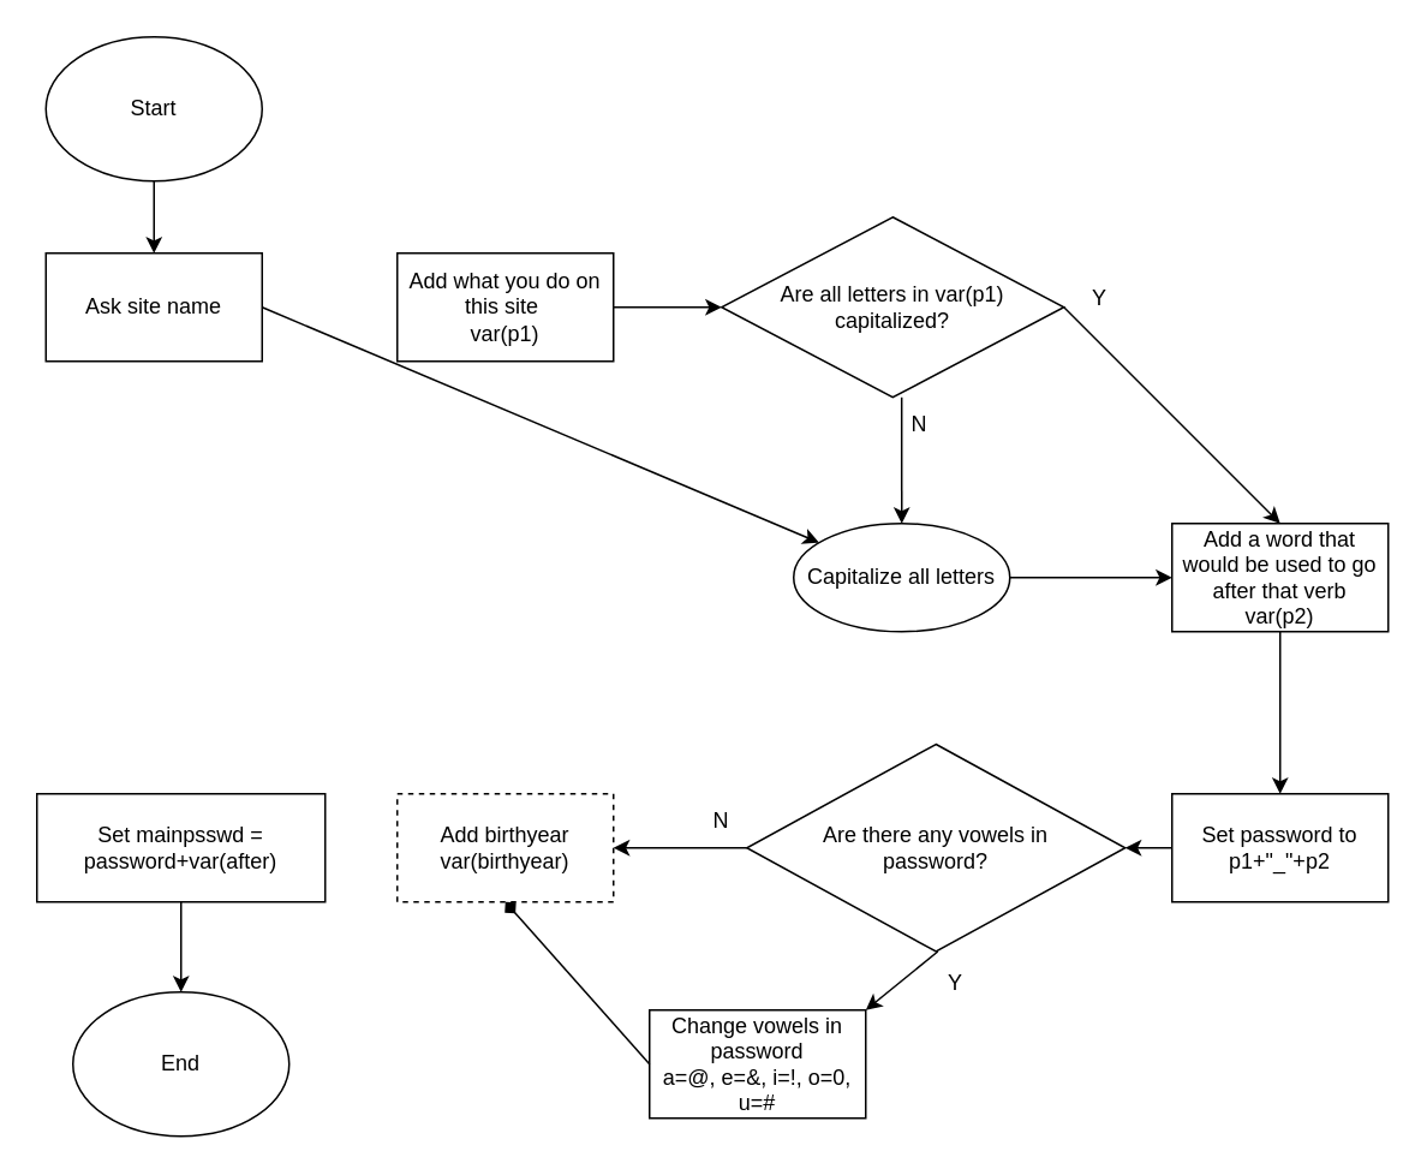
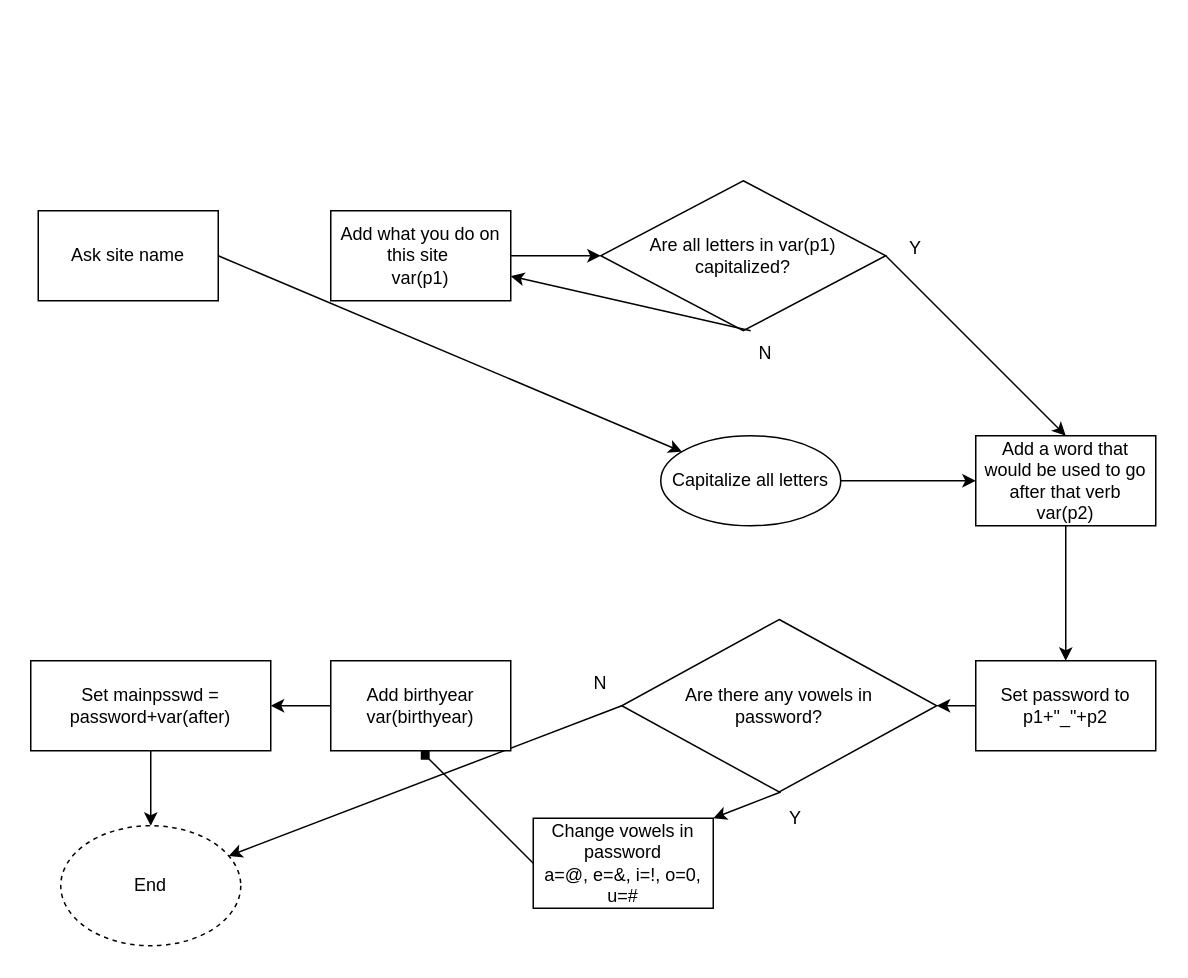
- <mxCell id="2" value="Start" style="ellipse;whiteSpace=wrap;html=1;" vertex="1" parent="1"><mxGeometry x="25" y="20" width="120" height="80" as="geometry" /></mxCell>
- <mxCell id="13" value="" style="endArrow=classic;html=1;rounded=0;exitX=0.5;exitY=1;exitDx=0;exitDy=0;" edge="1" parent="1" source="2" target="14"><mxGeometry width="50" height="50" relative="1" as="geometry"><mxPoint x="85" y="100" as="sourcePoint" /><mxPoint x="85" y="140" as="targetPoint" /></mxGeometry></mxCell>
- <mxCell id="21" value="" style="endArrow=classic;html=1;rounded=0;exitX=0.526;exitY=1;exitDx=0;exitDy=0;exitPerimeter=0;entryX=0.5;entryY=0;entryDx=0;entryDy=0;" edge="1" parent="1" source="17" target="5"><mxGeometry width="50" height="50" relative="1" as="geometry"><mxPoint x="490" y="220" as="sourcePoint" /><mxPoint x="540" y="170" as="targetPoint" /></mxGeometry></mxCell>
+ <mxCell id="21" value="" style="endArrow=classic;html=1;rounded=0;exitX=0.526;exitY=1;exitDx=0;exitDy=0;exitPerimeter=0;" edge="1" parent="1" source="17" target="4"><mxGeometry width="50" height="50" relative="1" as="geometry"><mxPoint x="490" y="220" as="sourcePoint" /><mxPoint x="540" y="170" as="targetPoint" /></mxGeometry></mxCell>
+ <mxCell id="11" value="" style="endArrow=classic;html=1;rounded=0;exitX=0;exitY=0.5;exitDx=0;exitDy=0;" edge="1" parent="1" source="10" target="12"><mxGeometry width="50" height="50" relative="1" as="geometry"><mxPoint x="210" y="470" as="sourcePoint" /><mxPoint x="175" y="470" as="targetPoint" /></mxGeometry></mxCell>
- <mxCell id="10" value="Add birthyear&lt;br&gt;var(birthyear)" style="rounded=0;whiteSpace=wrap;html=1;dashed=1;" vertex="1" parent="1"><mxGeometry x="220" y="440" width="120" height="60" as="geometry" /></mxCell>
+ <mxCell id="10" value="Add birthyear&lt;br&gt;var(birthyear)" style="rounded=0;whiteSpace=wrap;html=1;" vertex="1" parent="1"><mxGeometry x="220" y="440" width="120" height="60" as="geometry" /></mxCell>
- <mxCell id="9" value="" style="endArrow=classic;html=1;rounded=0;exitX=0;exitY=0.5;exitDx=0;exitDy=0;" edge="1" parent="1" source="25" target="10"><mxGeometry width="50" height="50" relative="1" as="geometry"><mxPoint x="435" y="470" as="sourcePoint" /><mxPoint x="355" y="470" as="targetPoint" /></mxGeometry></mxCell>
+ <mxCell id="9" value="" style="endArrow=classic;html=1;rounded=0;exitX=0;exitY=0.5;exitDx=0;exitDy=0;" edge="1" parent="1" source="25" target="16"><mxGeometry width="50" height="50" relative="1" as="geometry"><mxPoint x="435" y="470" as="sourcePoint" /><mxPoint x="355" y="470" as="targetPoint" /></mxGeometry></mxCell>
- <mxCell id="16" value="End" style="ellipse;whiteSpace=wrap;html=1;" vertex="1" parent="1"><mxGeometry x="40" y="550" width="120" height="80" as="geometry" /></mxCell>
+ <mxCell id="16" value="End" style="ellipse;whiteSpace=wrap;html=1;dashed=1;" vertex="1" parent="1"><mxGeometry x="40" y="550" width="120" height="80" as="geometry" /></mxCell>
- <mxCell id="8" value="Change vowels in password&lt;br&gt;a=@, e=&amp;amp;, i=!, o=0, u=#" style="rounded=0;whiteSpace=wrap;html=1;" vertex="1" parent="1"><mxGeometry x="360" y="560" width="120" height="60" as="geometry" /></mxCell>
+ <mxCell id="8" value="Change vowels in password&lt;br&gt;a=@, e=&amp;amp;, i=!, o=0, u=#" style="rounded=0;whiteSpace=wrap;html=1;" vertex="1" parent="1"><mxGeometry x="355" y="545" width="120" height="60" as="geometry" /></mxCell>
